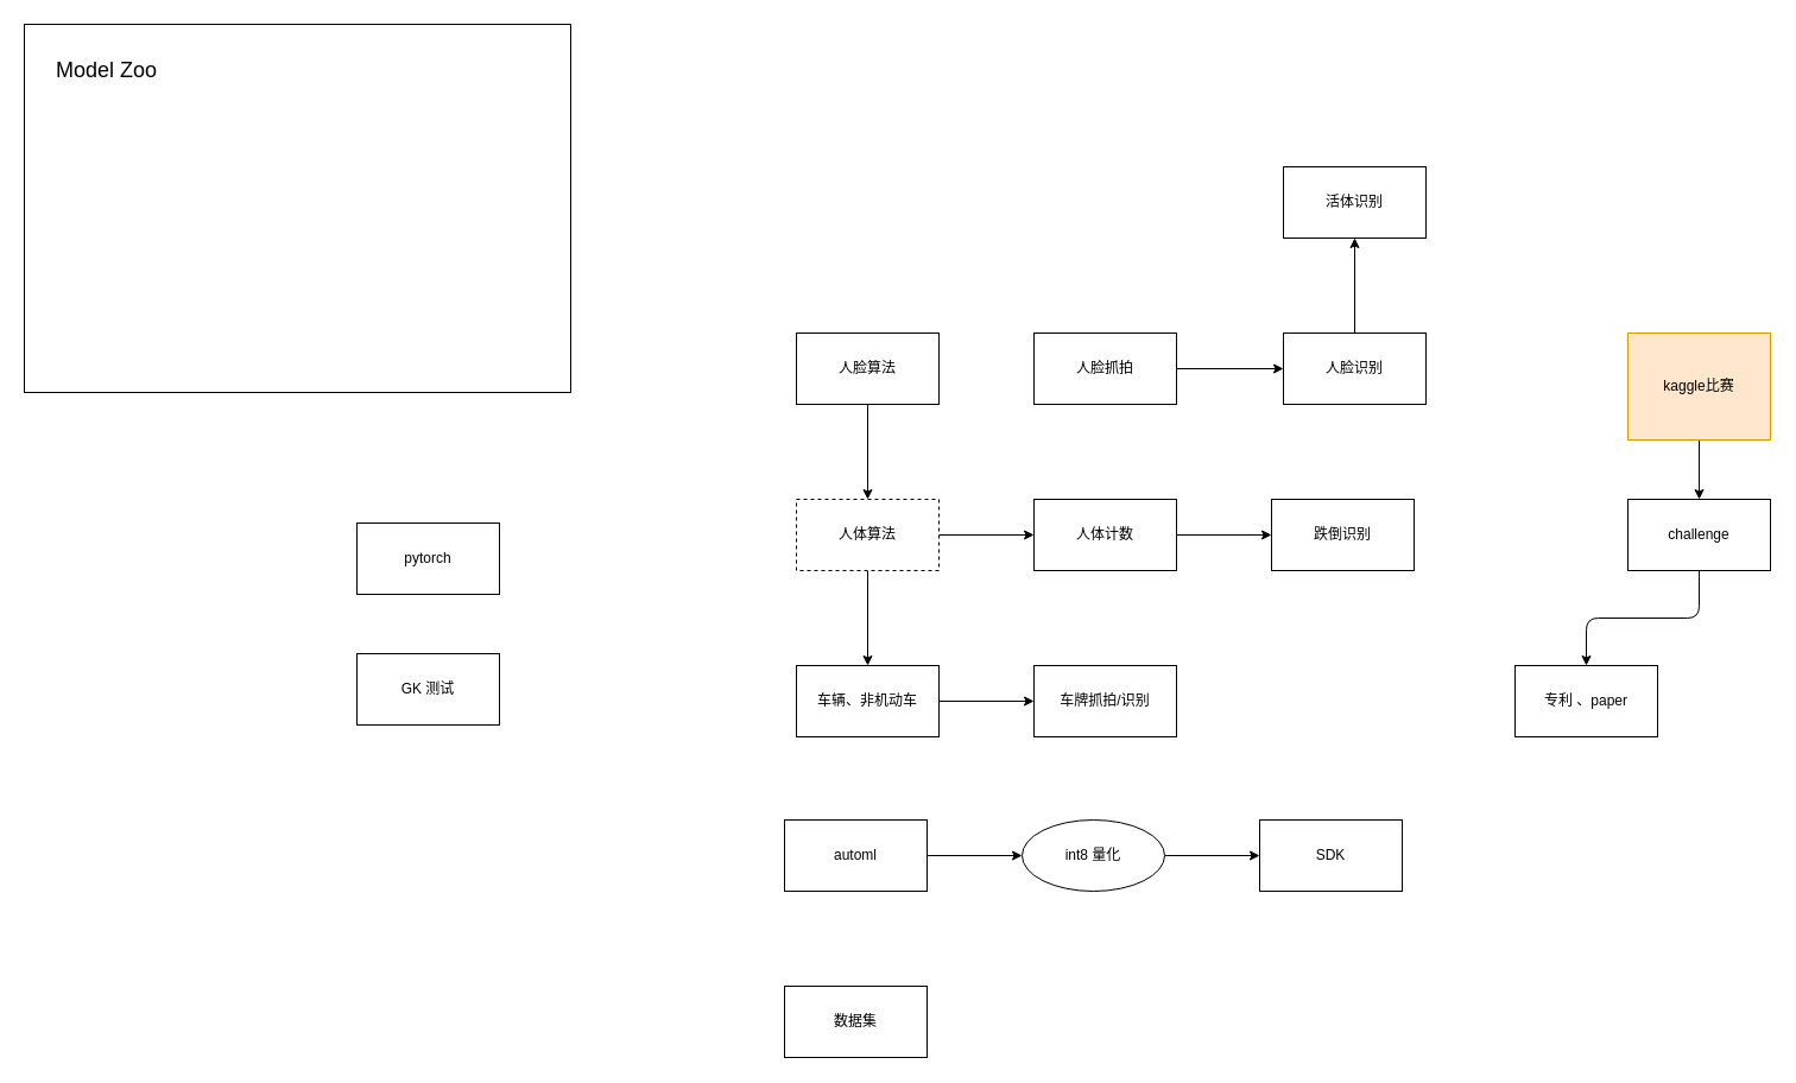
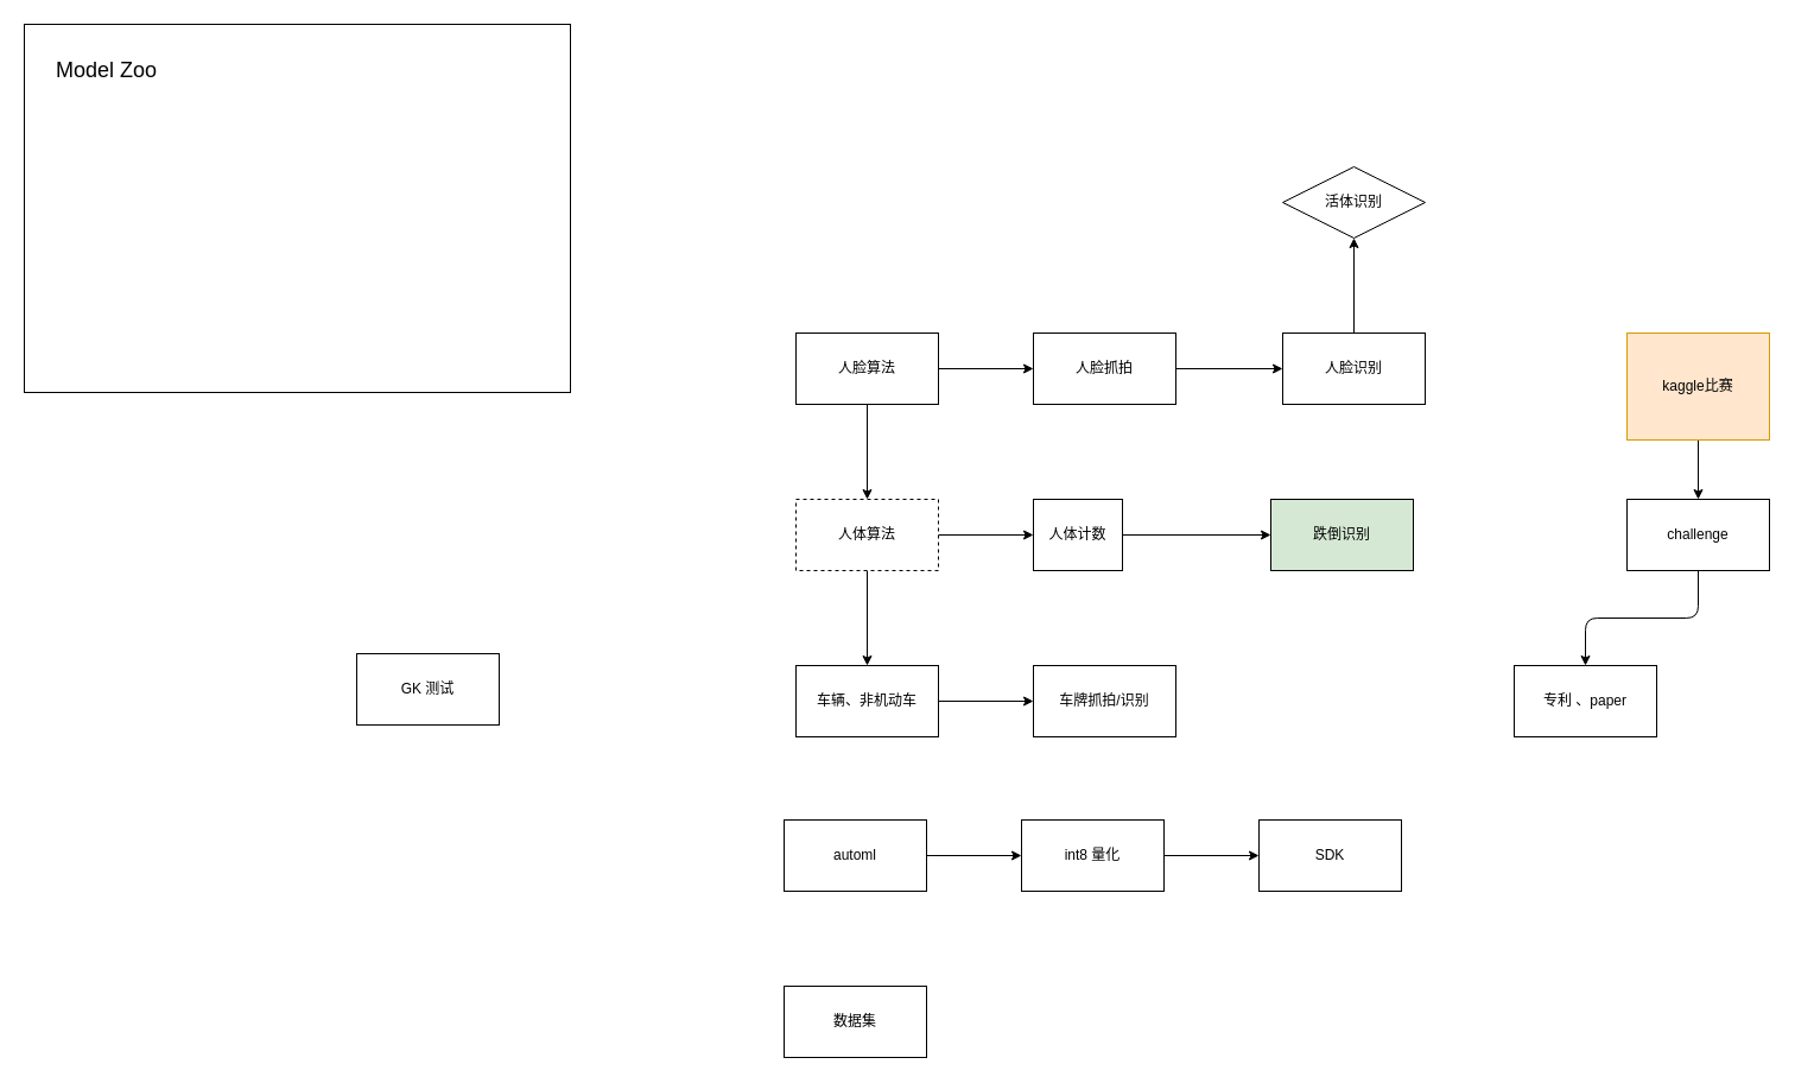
- <mxCell id="21" value="活体识别" style="whiteSpace=wrap;html=1;" parent="1" vertex="1"><mxGeometry x="1080" y="140" width="120" height="60" as="geometry" /></mxCell>
+ <mxCell id="21" value="活体识别" style="rhombus;whiteSpace=wrap;html=1;" parent="1" vertex="1"><mxGeometry x="1080" y="140" width="120" height="60" as="geometry" /></mxCell>
+ <mxCell id="6" value="" style="edgeStyle=orthogonalEdgeStyle;orthogonalLoop=1;jettySize=auto;html=1;" parent="1" source="7" target="18" edge="1"><mxGeometry relative="1" as="geometry" /></mxCell>
- <mxCell id="12" value="人体计数" style="whiteSpace=wrap;html=1;" parent="1" vertex="1"><mxGeometry x="870" y="420" width="120" height="60" as="geometry" /></mxCell>
+ <mxCell id="12" value="人体计数" style="whiteSpace=wrap;html=1;" parent="1" vertex="1"><mxGeometry x="870" y="420" width="75" height="60" as="geometry" /></mxCell>
- <mxCell id="15" value="跌倒识别" style="whiteSpace=wrap;html=1;" parent="1" vertex="1"><mxGeometry x="1070" y="420" width="120" height="60" as="geometry" /></mxCell>
+ <mxCell id="15" value="跌倒识别" style="whiteSpace=wrap;html=1;fillColor=#d5e8d4;" parent="1" vertex="1"><mxGeometry x="1070" y="420" width="120" height="60" as="geometry" /></mxCell>
- <mxCell id="3" value="pytorch" style="whiteSpace=wrap;html=1;" parent="1" vertex="1"><mxGeometry x="300" y="440" width="120" height="60" as="geometry" /></mxCell>
- <mxCell id="25" value="int8 量化" style="ellipse;whiteSpace=wrap;html=1;" parent="1" vertex="1"><mxGeometry x="860" y="690" width="120" height="60" as="geometry" /></mxCell>
+ <mxCell id="25" value="int8 量化" style="whiteSpace=wrap;html=1;" parent="1" vertex="1"><mxGeometry x="860" y="690" width="120" height="60" as="geometry" /></mxCell>
